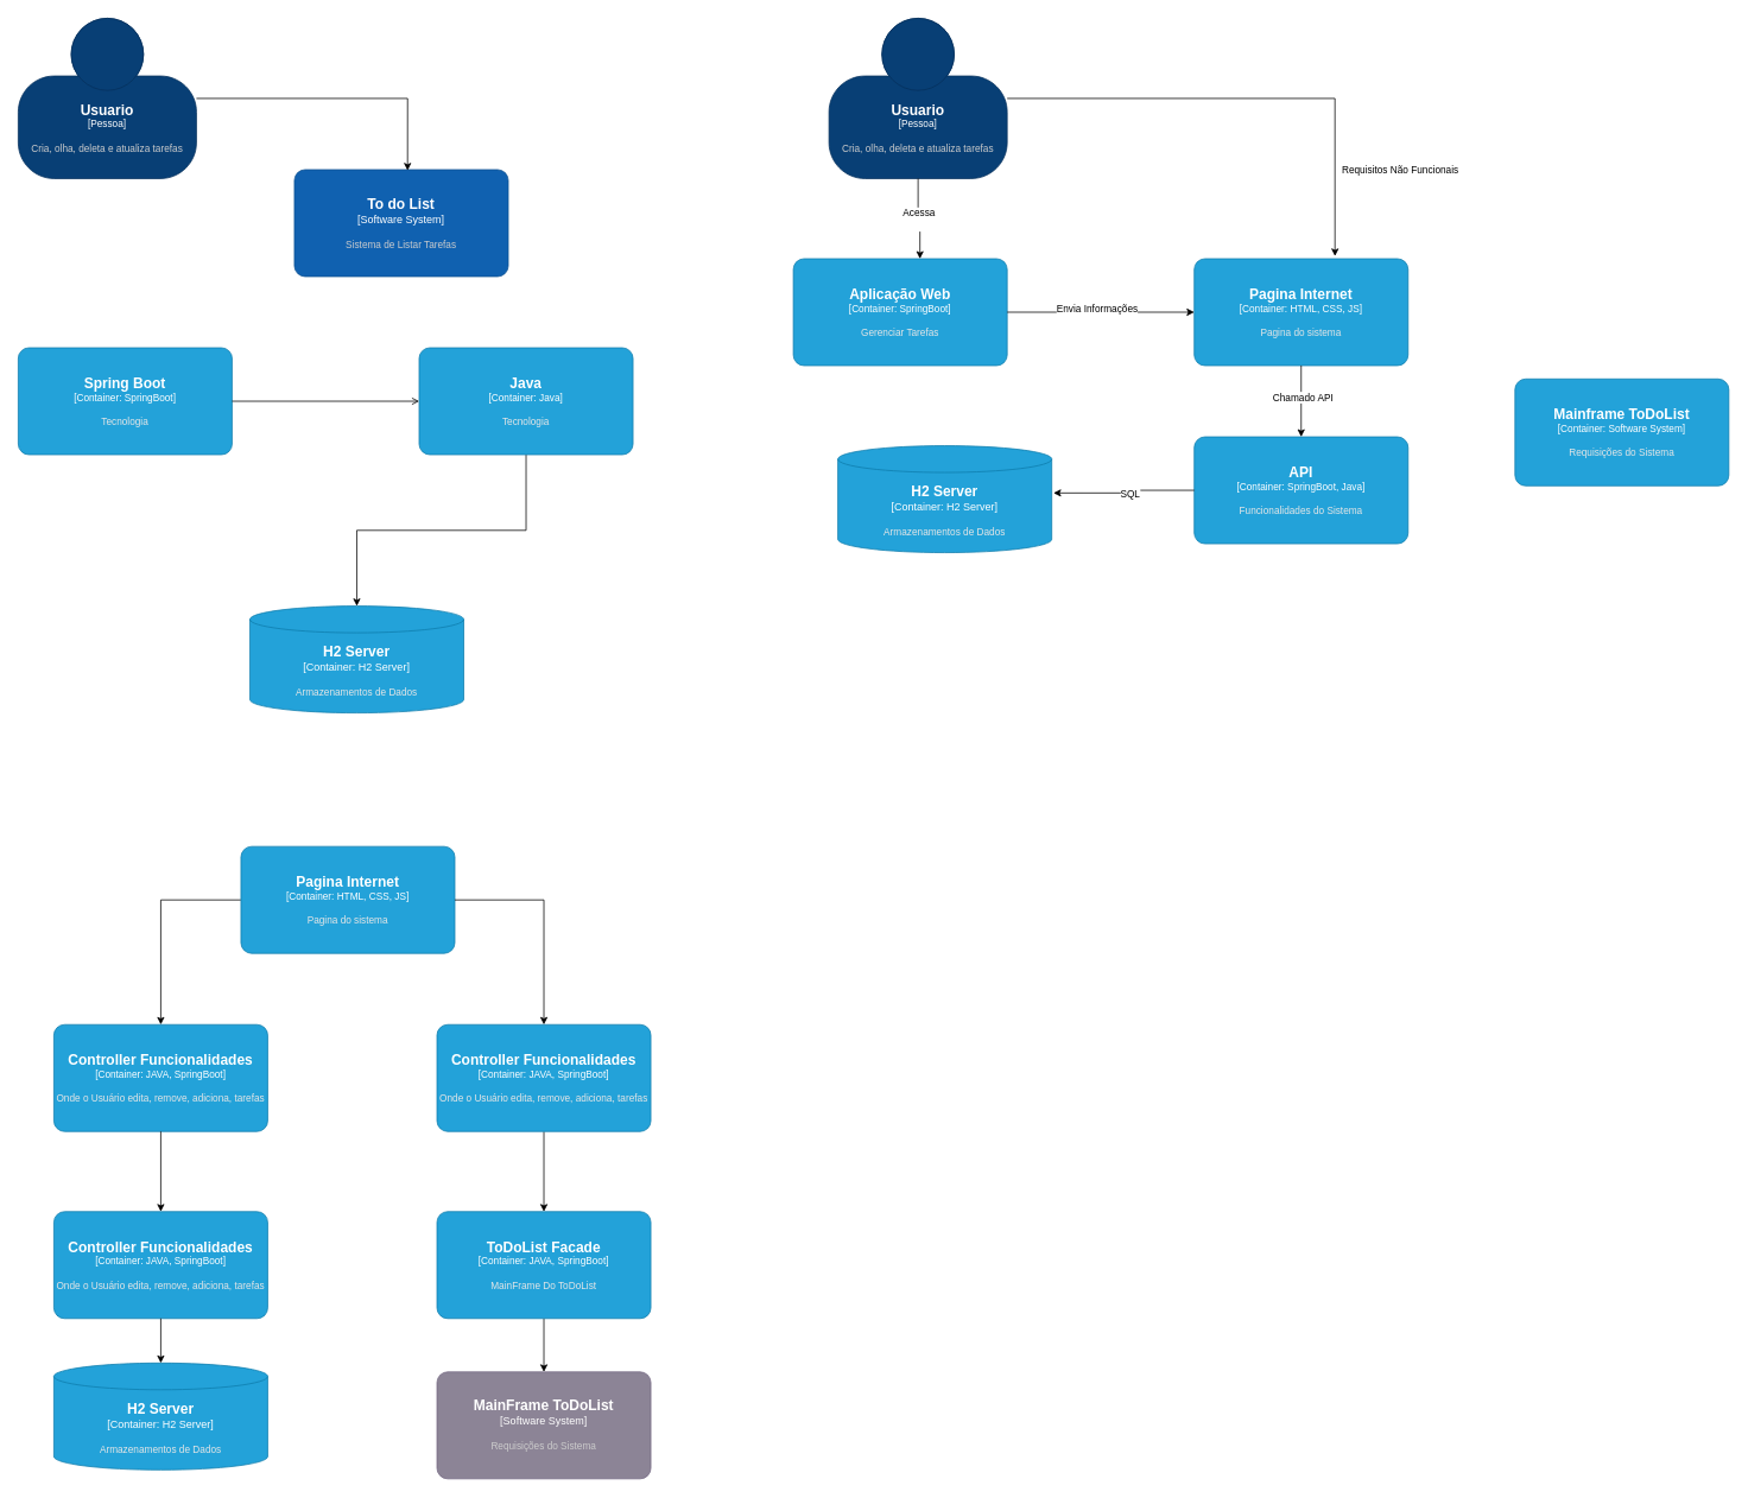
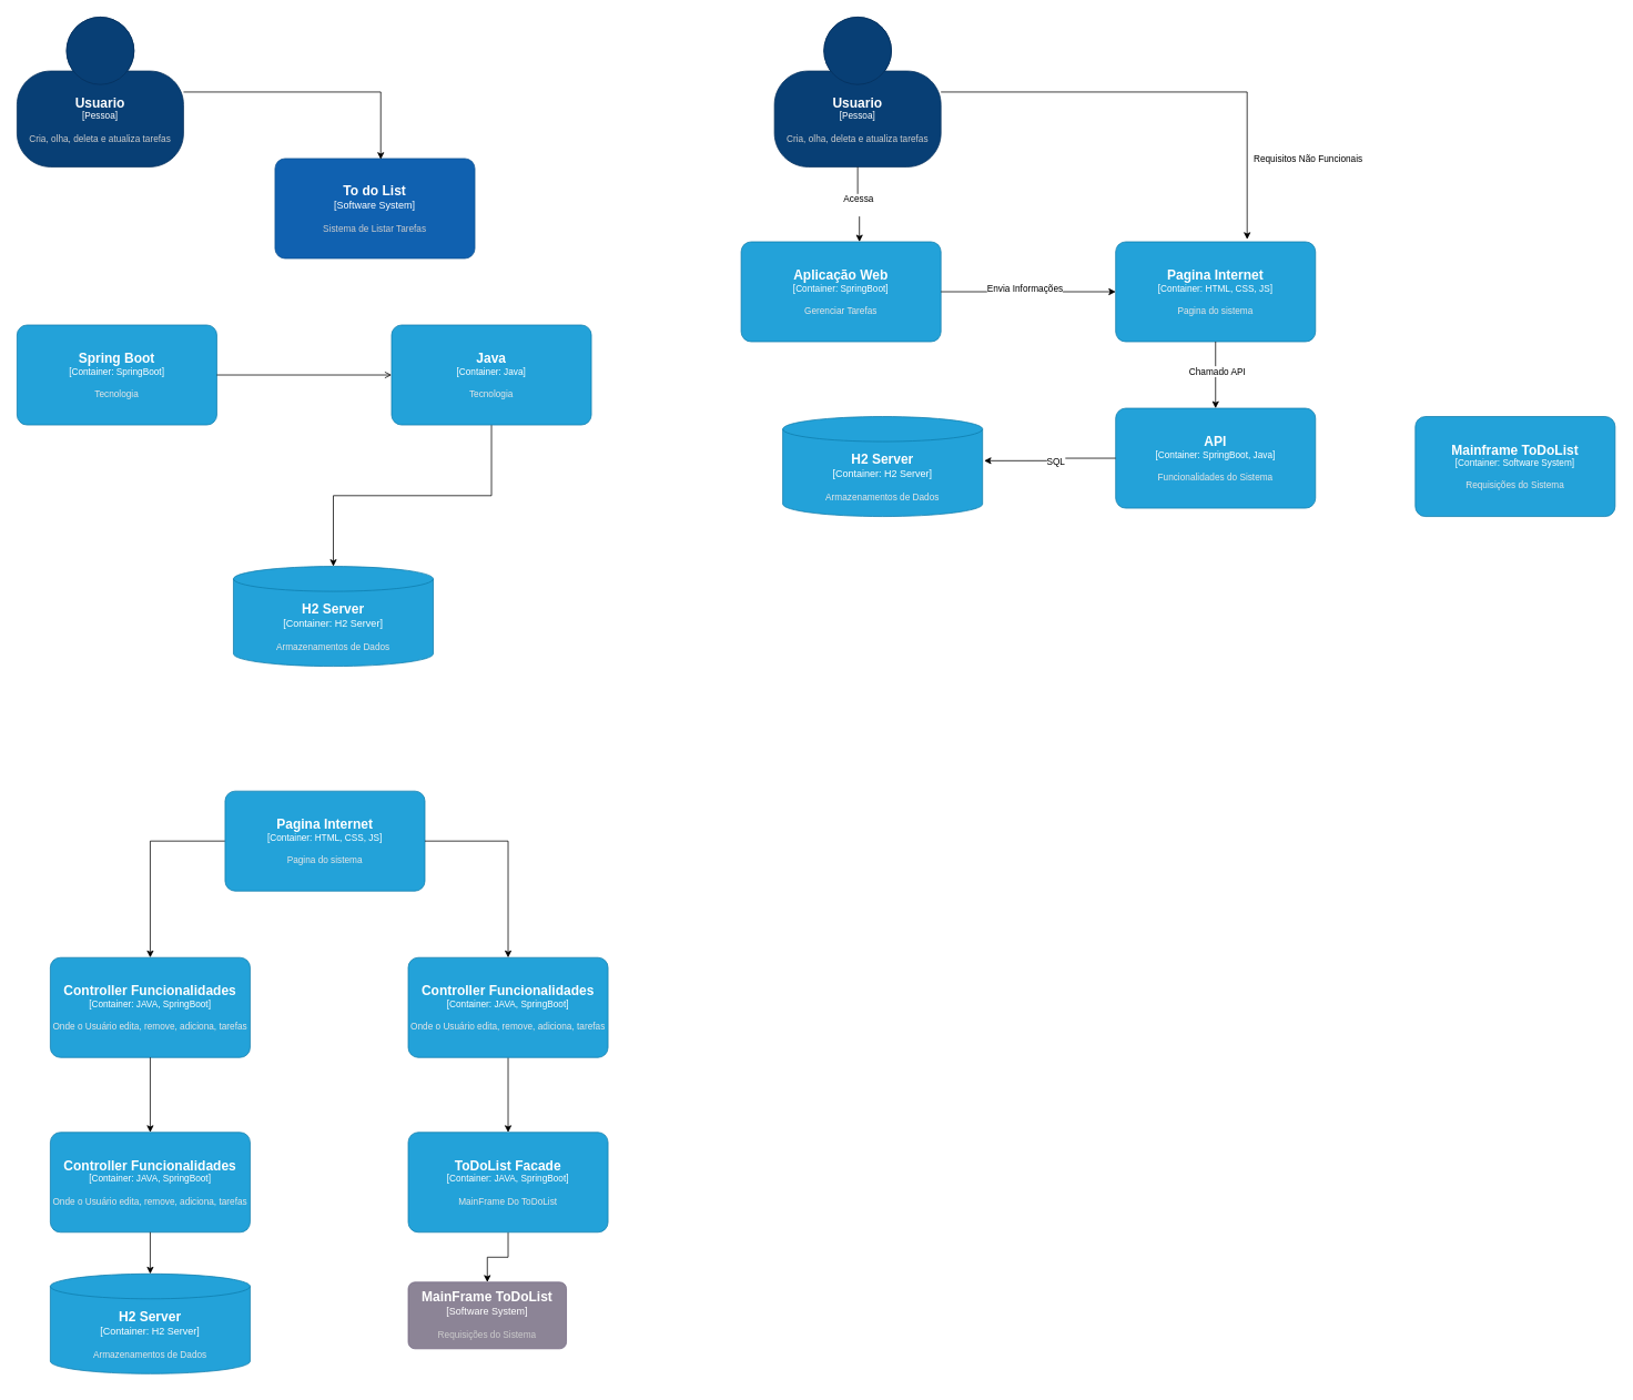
- <mxCell id="15" value="&lt;font style=&quot;font-size: 16px&quot;&gt;&lt;b&gt;Mainframe ToDoList&lt;/b&gt;&lt;/font&gt;&lt;div&gt;[Container: Software System]&lt;/div&gt;&lt;br&gt;&lt;div&gt;&lt;font style=&quot;font-size: 11px&quot;&gt;&lt;font color=&quot;#E6E6E6&quot;&gt;Requisições do Sistema&lt;/font&gt;&lt;/div&gt;" style="rounded=1;whiteSpace=wrap;html=1;fontSize=11;labelBackgroundColor=none;fillColor=#23A2D9;fontColor=#ffffff;align=center;arcSize=10;strokeColor=#0E7DAD;metaEdit=1;resizable=0;points=[[0.25,0,0],[0.5,0,0],[0.75,0,0],[1,0.25,0],[1,0.5,0],[1,0.75,0],[0.75,1,0],[0.5,1,0],[0.25,1,0],[0,0.75,0],[0,0.5,0],[0,0.25,0]];" vertex="1" parent="1"><mxGeometry x="1700" y="425" width="240" height="120" as="geometry" /></mxCell>
+ <mxCell id="15" value="&lt;font style=&quot;font-size: 16px&quot;&gt;&lt;b&gt;Mainframe ToDoList&lt;/b&gt;&lt;/font&gt;&lt;div&gt;[Container: Software System]&lt;/div&gt;&lt;br&gt;&lt;div&gt;&lt;font style=&quot;font-size: 11px&quot;&gt;&lt;font color=&quot;#E6E6E6&quot;&gt;Requisições do Sistema&lt;/font&gt;&lt;/div&gt;" style="rounded=1;whiteSpace=wrap;html=1;fontSize=11;labelBackgroundColor=none;fillColor=#23A2D9;fontColor=#ffffff;align=center;arcSize=10;strokeColor=#0E7DAD;metaEdit=1;resizable=0;points=[[0.25,0,0],[0.5,0,0],[0.75,0,0],[1,0.25,0],[1,0.5,0],[1,0.75,0],[0.75,1,0],[0.5,1,0],[0.25,1,0],[0,0.75,0],[0,0.5,0],[0,0.25,0]];" vertex="1" parent="1"><mxGeometry x="1700" y="500" width="240" height="120" as="geometry" /></mxCell>
- <mxCell id="35" value="&lt;font style=&quot;font-size: 16px&quot;&gt;&lt;b&gt;MainFrame ToDoList&lt;/b&gt;&lt;/font&gt;&lt;div&gt;[Software System]&lt;/div&gt;&lt;br&gt;&lt;div&gt;&lt;font style=&quot;font-size: 11px&quot;&gt;&lt;font color=&quot;#cccccc&quot;&gt;Requisições do Sistema&lt;/font&gt;&lt;/div&gt;" style="rounded=1;whiteSpace=wrap;html=1;labelBackgroundColor=none;fillColor=#8C8496;fontColor=#ffffff;align=center;arcSize=10;strokeColor=#736782;metaEdit=1;resizable=0;points=[[0.25,0,0],[0.5,0,0],[0.75,0,0],[1,0.25,0],[1,0.5,0],[1,0.75,0],[0.75,1,0],[0.5,1,0],[0.25,1,0],[0,0.75,0],[0,0.5,0],[0,0.25,0]];" vertex="1" parent="1"><mxGeometry x="490" y="1540" width="240" height="120" as="geometry" /></mxCell>
+ <mxCell id="35" value="&lt;font style=&quot;font-size: 16px&quot;&gt;&lt;b&gt;MainFrame ToDoList&lt;/b&gt;&lt;/font&gt;&lt;div&gt;[Software System]&lt;/div&gt;&lt;br&gt;&lt;div&gt;&lt;font style=&quot;font-size: 11px&quot;&gt;&lt;font color=&quot;#cccccc&quot;&gt;Requisições do Sistema&lt;/font&gt;&lt;/div&gt;" style="rounded=1;whiteSpace=wrap;html=1;labelBackgroundColor=none;fillColor=#8C8496;fontColor=#ffffff;align=center;arcSize=10;strokeColor=#736782;metaEdit=1;resizable=0;points=[[0.25,0,0],[0.5,0,0],[0.75,0,0],[1,0.25,0],[1,0.5,0],[1,0.75,0],[0.75,1,0],[0.5,1,0],[0.25,1,0],[0,0.75,0],[0,0.5,0],[0,0.25,0]];" vertex="1" parent="1"><mxGeometry x="490" y="1540" width="190" height="80" as="geometry" /></mxCell>
